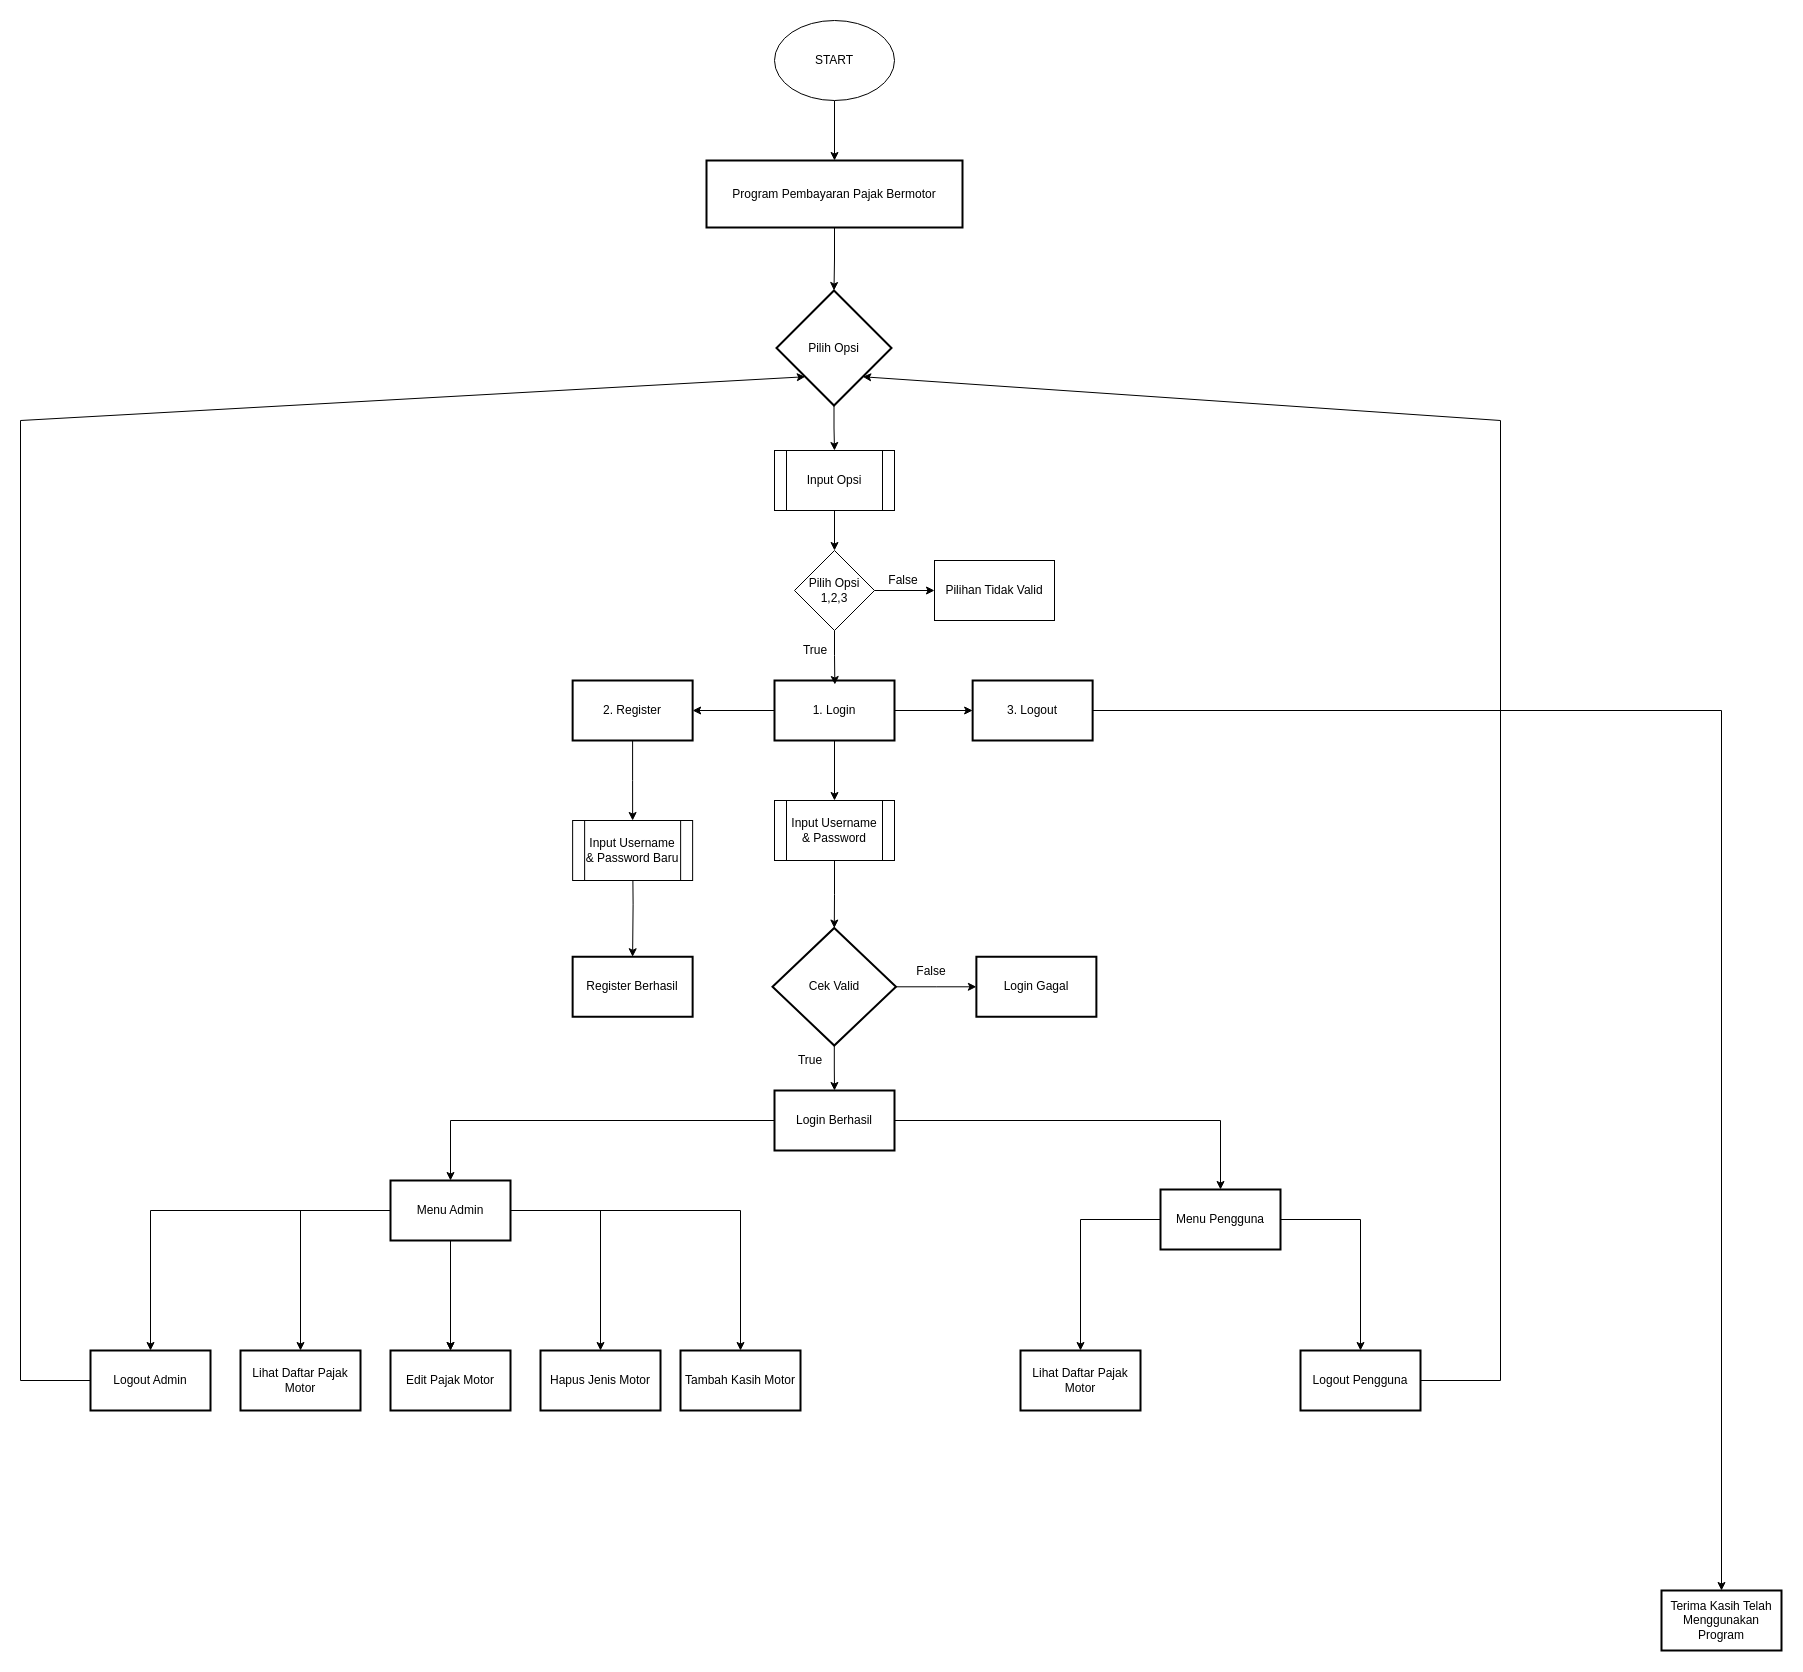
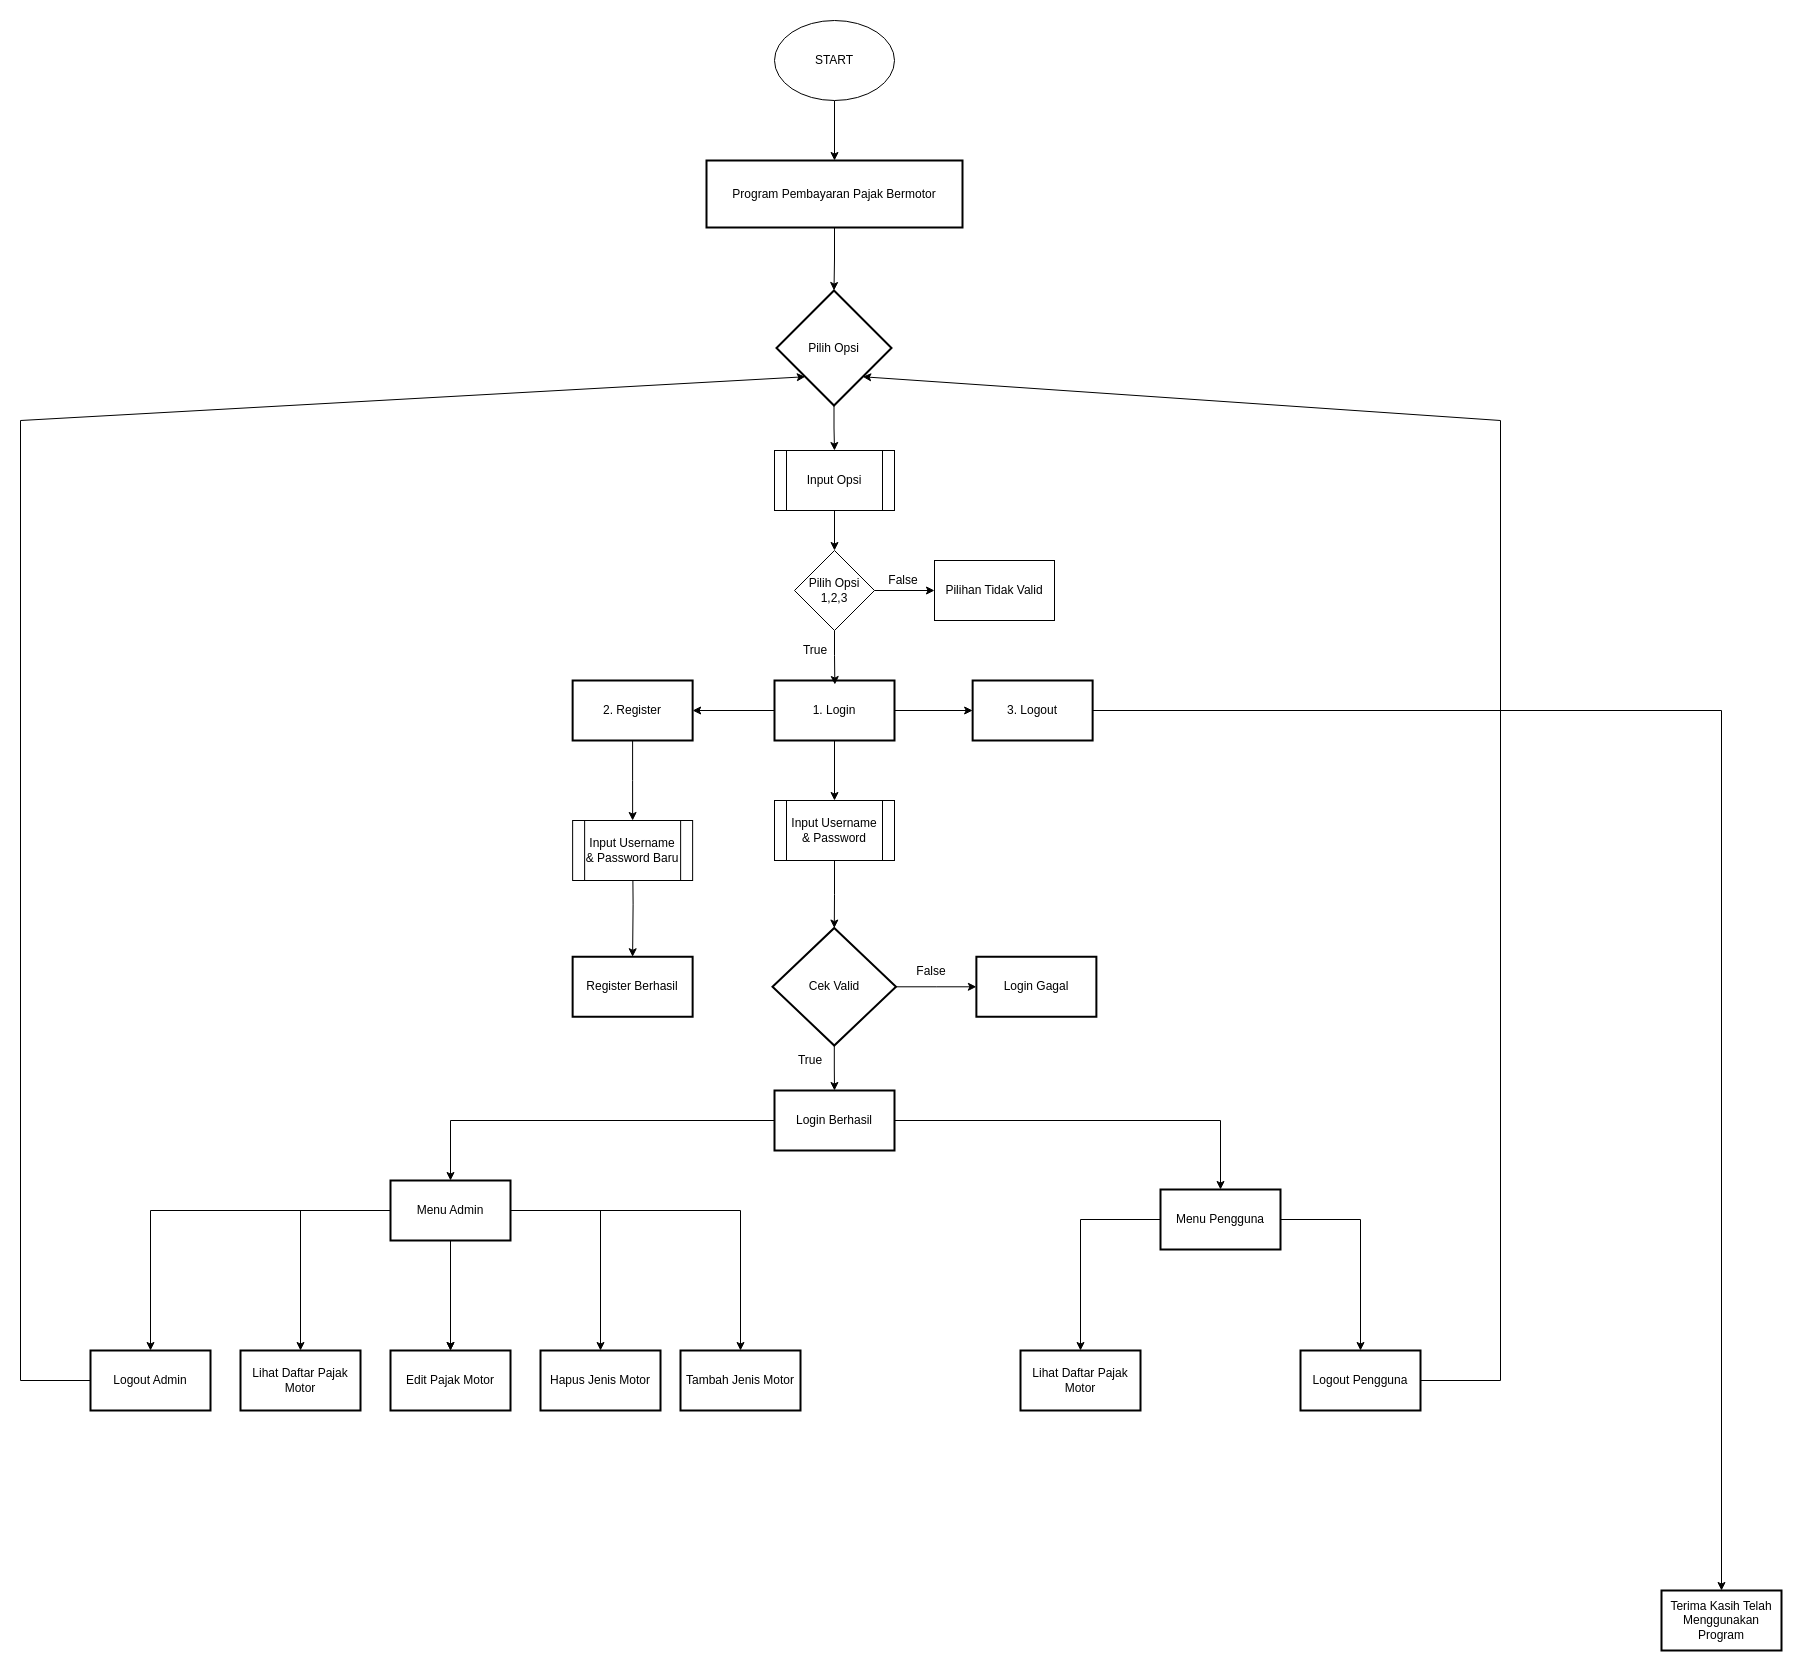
- <mxCell id="36" value="Tambah Kasih Motor" style="whiteSpace=wrap;html=1;strokeWidth=2;" parent="1" vertex="1"><mxGeometry x="680" y="1350" width="120" height="60" as="geometry" /></mxCell>
+ <mxCell id="36" value="Tambah Jenis Motor" style="whiteSpace=wrap;html=1;strokeWidth=2;" parent="1" vertex="1"><mxGeometry x="680" y="1350" width="120" height="60" as="geometry" /></mxCell>
